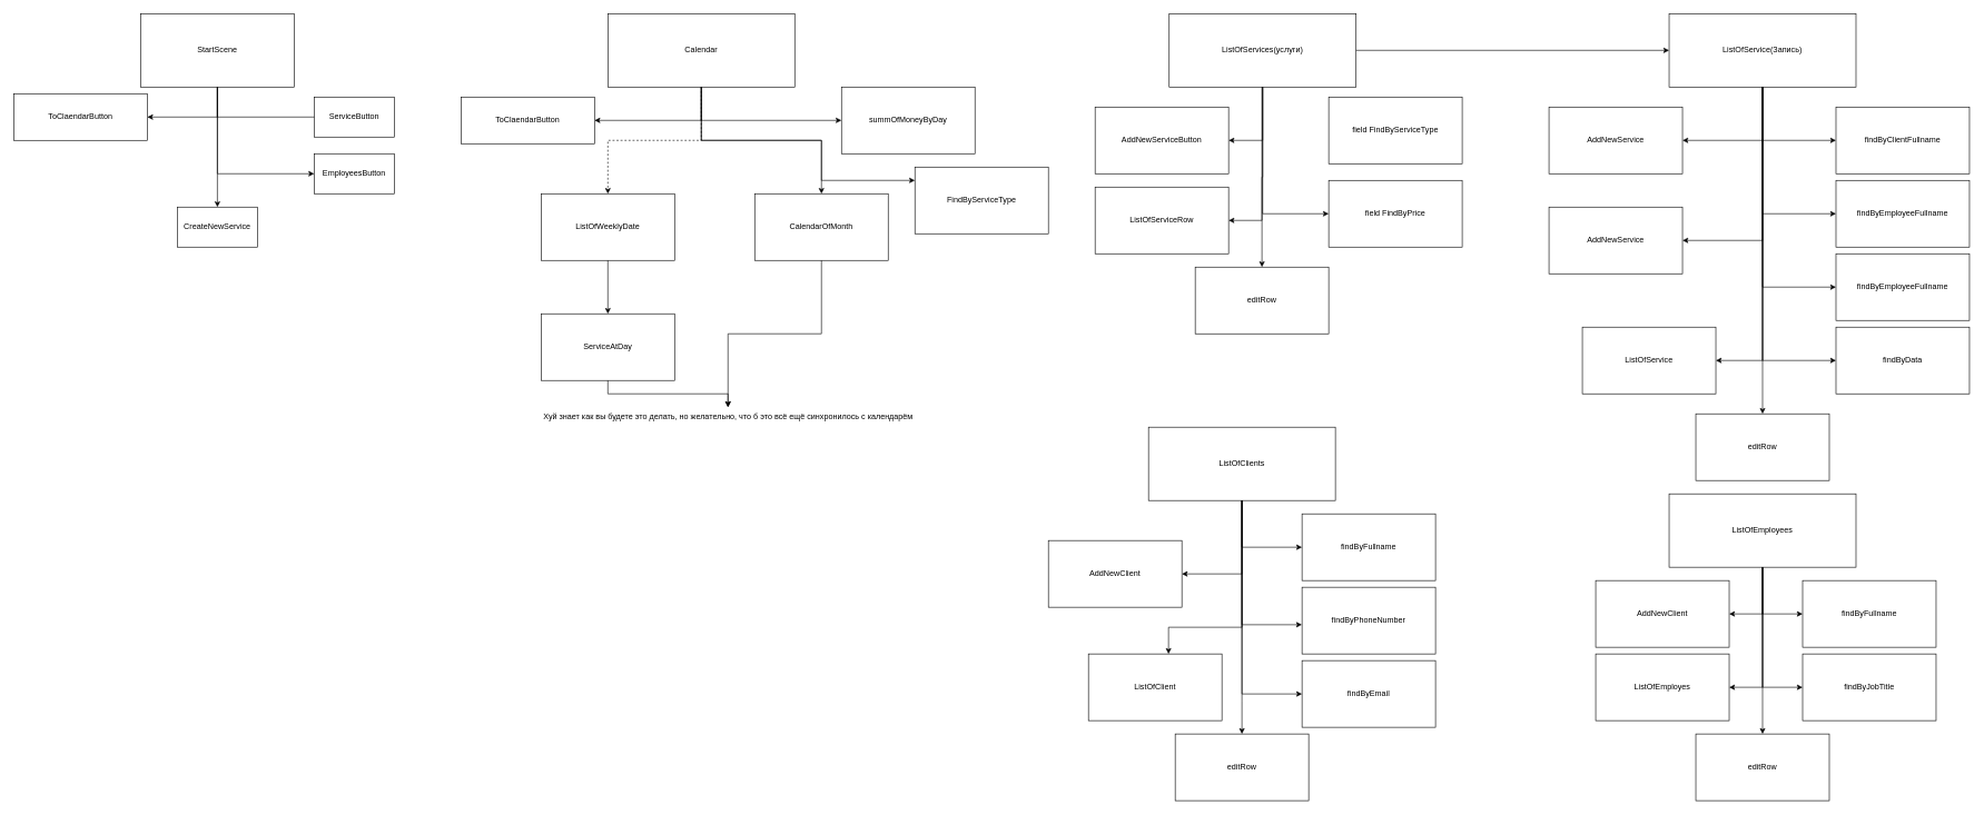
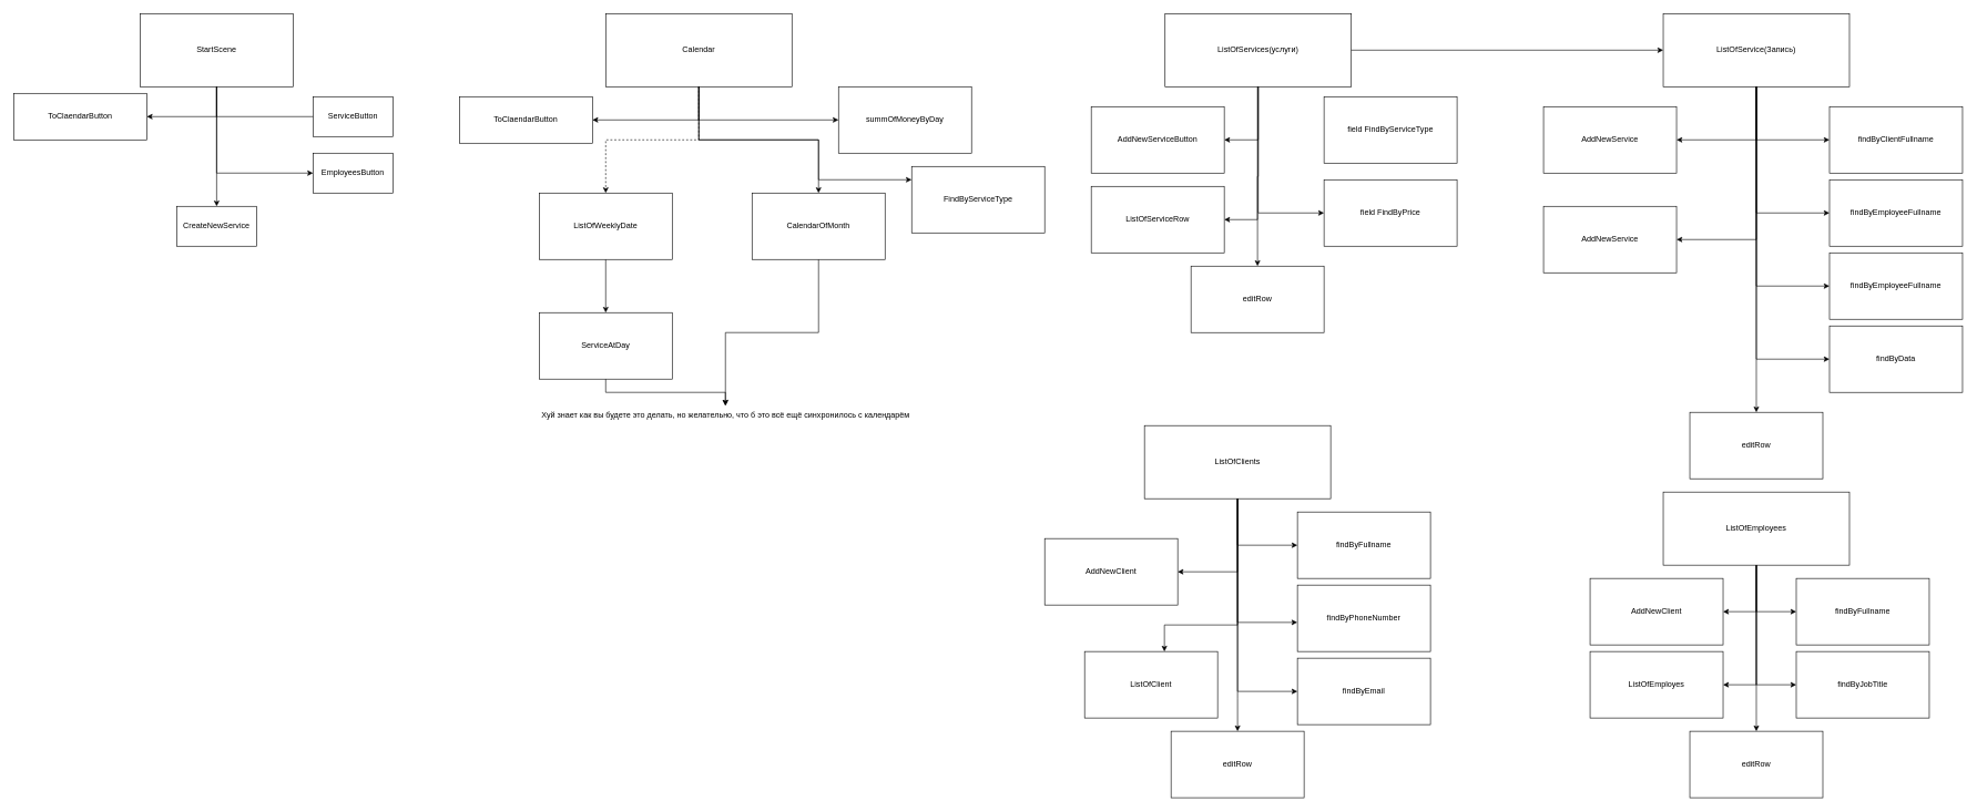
- <mxCell id="59" value="ListOfService" style="whiteSpace=wrap;html=1;fillColor=none;" vertex="1" parent="1"><mxGeometry x="2370" y="490" width="200" height="100" as="geometry" /></mxCell>
- <mxCell id="46" style="edgeStyle=orthogonalEdgeStyle;rounded=0;orthogonalLoop=1;jettySize=auto;html=1;entryX=1;entryY=0.5;entryDx=0;entryDy=0;" edge="1" parent="1" source="48" target="59"><mxGeometry relative="1" as="geometry" /></mxCell>
